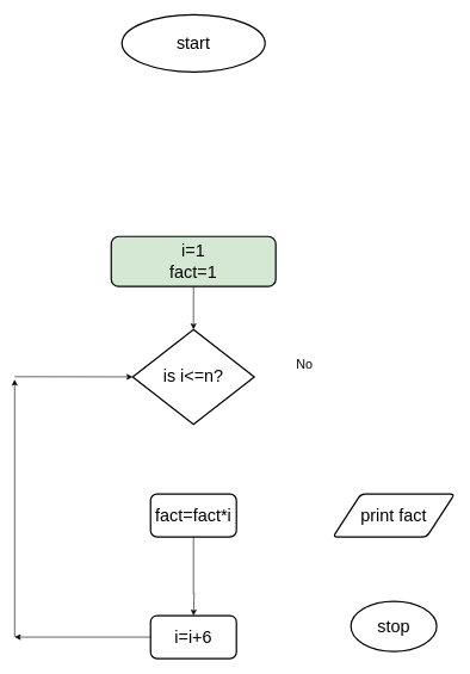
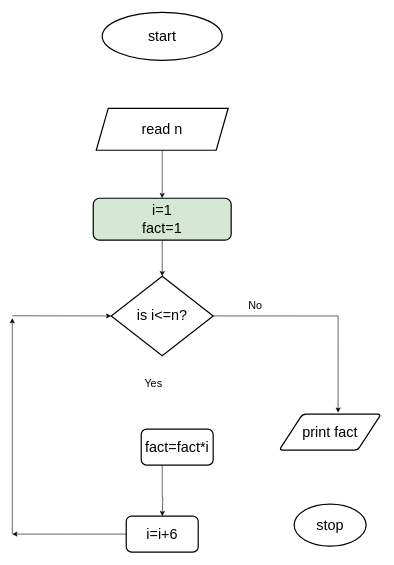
+ <mxCell id="3" value="&lt;span style=&quot;font-size: 24px;&quot;&gt;read n&lt;/span&gt;" style="shape=parallelogram;perimeter=parallelogramPerimeter;whiteSpace=wrap;html=1;fixedSize=1;strokeWidth=2;labelBackgroundColor=none;" vertex="1" parent="1"><mxGeometry x="160" y="180" width="220" height="70" as="geometry" /></mxCell>
+ <mxCell id="8" value="" style="edgeStyle=orthogonalEdgeStyle;rounded=0;orthogonalLoop=1;jettySize=auto;html=1;labelBackgroundColor=none;fontColor=default;" edge="1" parent="1" source="3" target="9"><mxGeometry relative="1" as="geometry"><mxPoint x="270" y="250" as="sourcePoint" /><mxPoint x="280" y="380" as="targetPoint" /></mxGeometry></mxCell>
+ <mxCell id="19" value="&lt;font style=&quot;font-size: 18px;&quot;&gt;Yes&lt;/font&gt;" style="text;html=1;align=center;verticalAlign=middle;resizable=0;points=[];autosize=1;strokeColor=none;fillColor=none;" vertex="1" parent="1"><mxGeometry x="230" y="620" width="50" height="40" as="geometry" /></mxCell>
+ <mxCell id="6" style="edgeStyle=orthogonalEdgeStyle;rounded=0;orthogonalLoop=1;jettySize=auto;html=1;exitX=1;exitY=0.5;exitDx=0;exitDy=0;entryX=0.578;entryY=-0.04;entryDx=0;entryDy=0;entryPerimeter=0;" edge="1" parent="1" source="7" target="16"><mxGeometry relative="1" as="geometry"><mxPoint x="560" y="527" as="targetPoint" /></mxGeometry></mxCell>
- <mxCell id="11" value="&lt;font style=&quot;font-size: 24px;&quot;&gt;&lt;font style=&quot;&quot;&gt;fact=fact&lt;/font&gt;*i&lt;/font&gt;" style="rounded=1;whiteSpace=wrap;html=1;strokeWidth=2;labelBackgroundColor=none;" vertex="1" parent="1"><mxGeometry x="210" y="690" width="120" height="60" as="geometry" /></mxCell>
+ <mxCell id="11" value="&lt;font style=&quot;font-size: 24px;&quot;&gt;&lt;font style=&quot;&quot;&gt;fact=fact&lt;/font&gt;*i&lt;/font&gt;" style="rounded=1;whiteSpace=wrap;html=1;strokeWidth=2;labelBackgroundColor=none;" vertex="1" parent="1"><mxGeometry x="235" y="715" width="120" height="60" as="geometry" /></mxCell>
